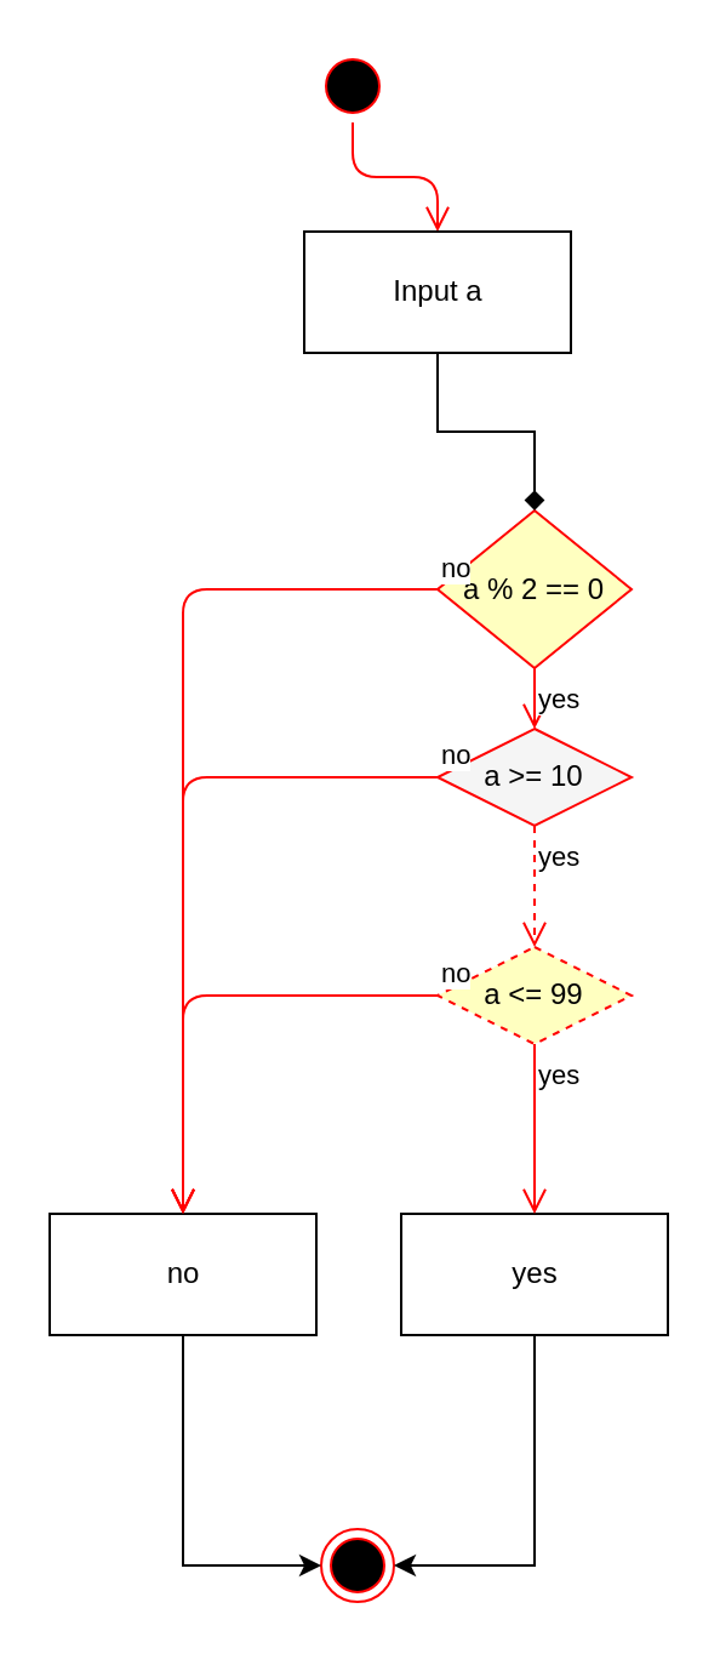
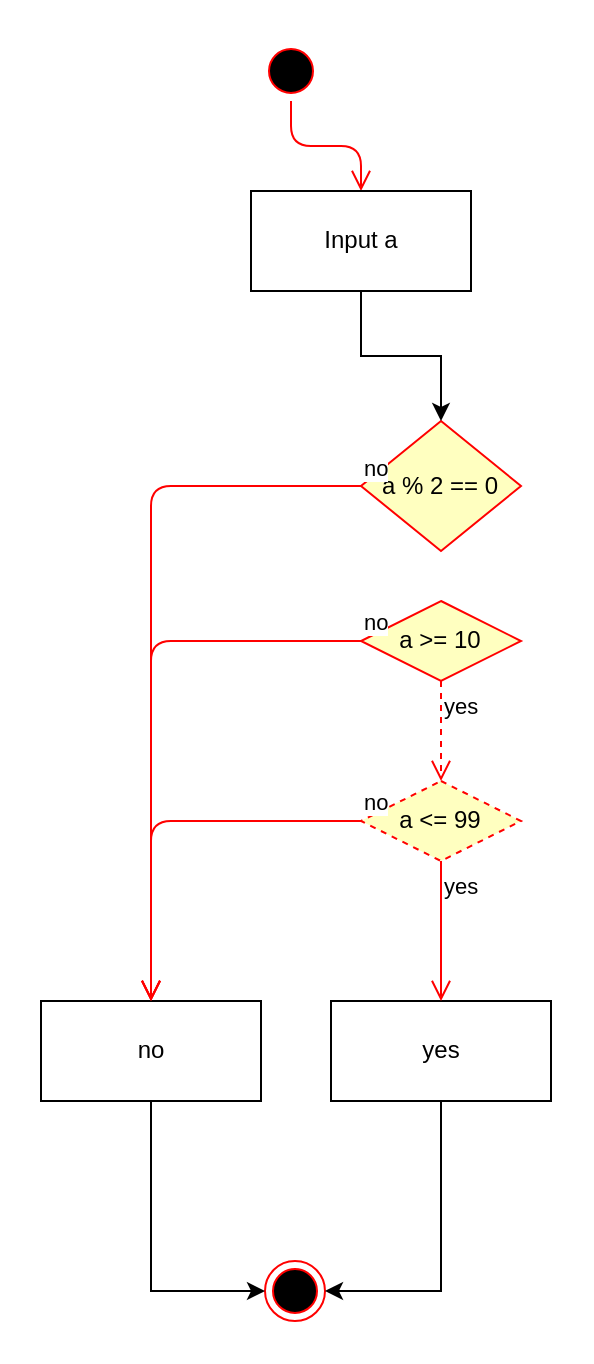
- <mxCell id="10" style="edgeStyle=orthogonalEdgeStyle;rounded=0;orthogonalLoop=1;jettySize=auto;html=1;exitX=0.5;exitY=1;exitDx=0;exitDy=0;entryX=0.5;entryY=0;entryDx=0;entryDy=0;endArrow=diamond;" edge="1" parent="1" source="11" target="5"><mxGeometry relative="1" as="geometry" /></mxCell>
+ <mxCell id="10" style="edgeStyle=orthogonalEdgeStyle;rounded=0;orthogonalLoop=1;jettySize=auto;html=1;exitX=0.5;exitY=1;exitDx=0;exitDy=0;entryX=0.5;entryY=0;entryDx=0;entryDy=0;" edge="1" parent="1" source="11" target="5"><mxGeometry relative="1" as="geometry" /></mxCell>
- <mxCell id="7" value="yes" style="edgeStyle=orthogonalEdgeStyle;html=1;align=left;verticalAlign=top;endArrow=open;endSize=8;strokeColor=#ff0000;entryX=0.5;entryY=0;entryDx=0;entryDy=0;" edge="1" source="5" parent="1" target="12"><mxGeometry x="-1" relative="1" as="geometry"><mxPoint x="220" y="310" as="targetPoint" /></mxGeometry></mxCell>
- <mxCell id="12" value="a &amp;gt;= 10" style="rhombus;whiteSpace=wrap;html=1;fillColor=#f5f5f5;strokeColor=#ff0000;" vertex="1" parent="1"><mxGeometry x="180" y="300" width="80" height="40" as="geometry" /></mxCell>
+ <mxCell id="12" value="a &amp;gt;= 10" style="rhombus;whiteSpace=wrap;html=1;fillColor=#ffffc0;strokeColor=#ff0000;" vertex="1" parent="1"><mxGeometry x="180" y="300" width="80" height="40" as="geometry" /></mxCell>
